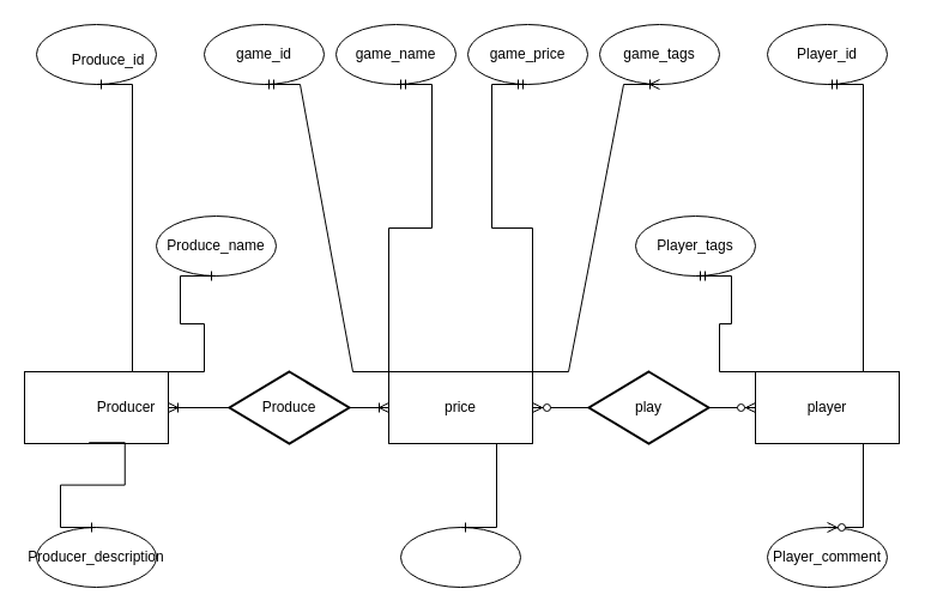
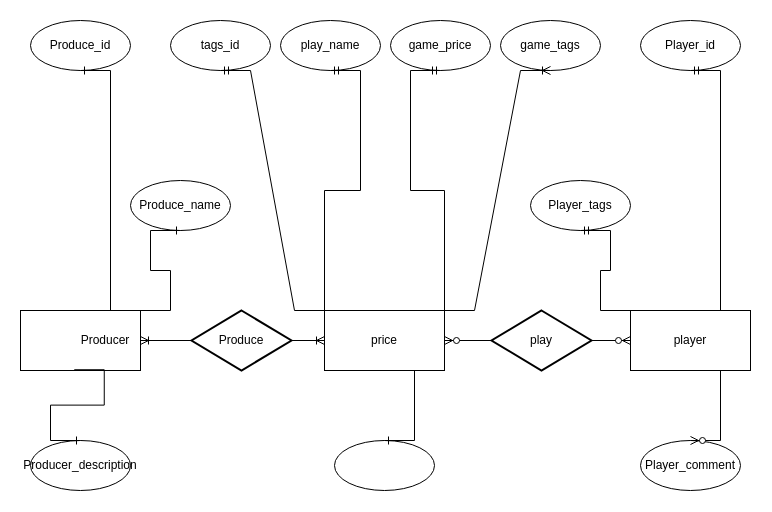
- <mxCell id="9" value="game_id" style="text;html=1;strokeColor=none;fillColor=none;align=center;verticalAlign=middle;whiteSpace=wrap;rounded=0;" parent="1" vertex="1"><mxGeometry x="190" y="30" width="60" height="30" as="geometry" /></mxCell>
+ <mxCell id="9" value="tags_id" style="text;html=1;strokeColor=none;fillColor=none;align=center;verticalAlign=middle;whiteSpace=wrap;rounded=0;" parent="1" vertex="1"><mxGeometry x="190" y="30" width="60" height="30" as="geometry" /></mxCell>
- <mxCell id="19" value="game_name" style="text;html=1;strokeColor=none;fillColor=none;align=center;verticalAlign=middle;whiteSpace=wrap;rounded=0;" parent="1" vertex="1"><mxGeometry x="300" y="30" width="60" height="30" as="geometry" /></mxCell>
+ <mxCell id="19" value="play_name" style="text;html=1;strokeColor=none;fillColor=none;align=center;verticalAlign=middle;whiteSpace=wrap;rounded=0;" parent="1" vertex="1"><mxGeometry x="300" y="30" width="60" height="30" as="geometry" /></mxCell>
- <mxCell id="29" value="Produce_id" style="text;html=1;strokeColor=none;fillColor=none;align=center;verticalAlign=middle;whiteSpace=wrap;rounded=0;" parent="1" vertex="1"><mxGeometry x="60" y="35" width="60" height="30" as="geometry" /></mxCell>
+ <mxCell id="29" value="Produce_id" style="text;html=1;strokeColor=none;fillColor=none;align=center;verticalAlign=middle;whiteSpace=wrap;rounded=0;" parent="1" vertex="1"><mxGeometry x="50" y="30" width="60" height="30" as="geometry" /></mxCell>
